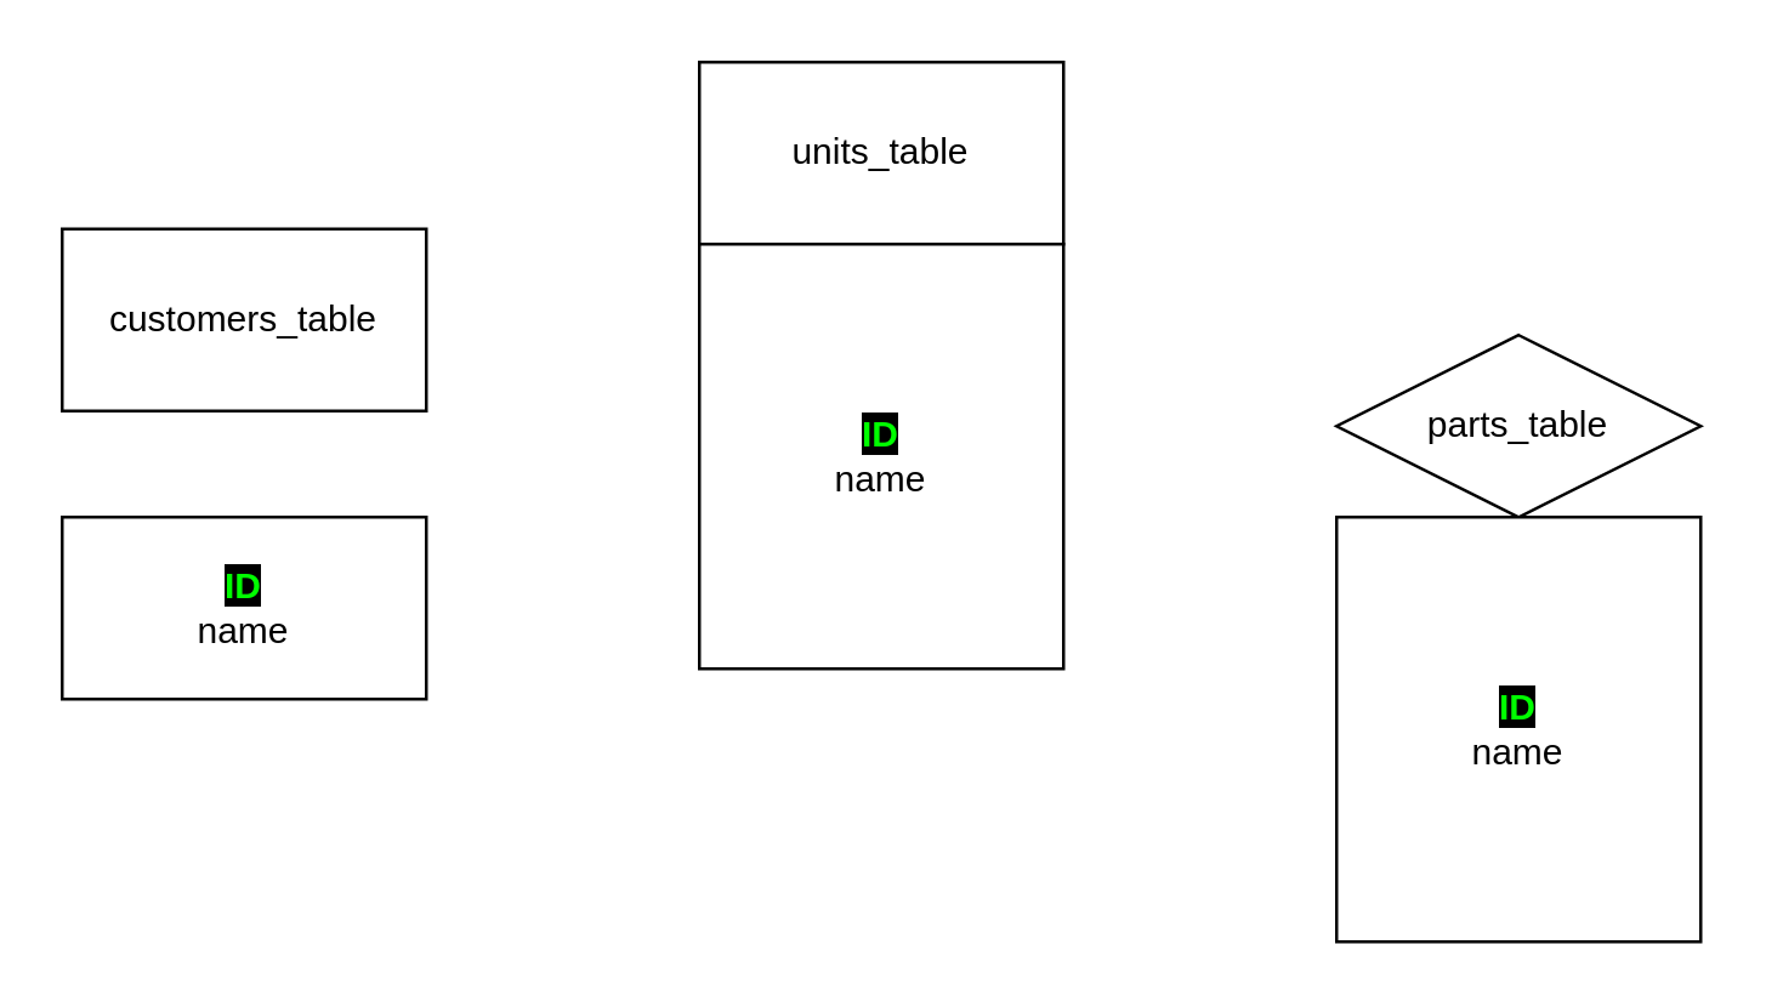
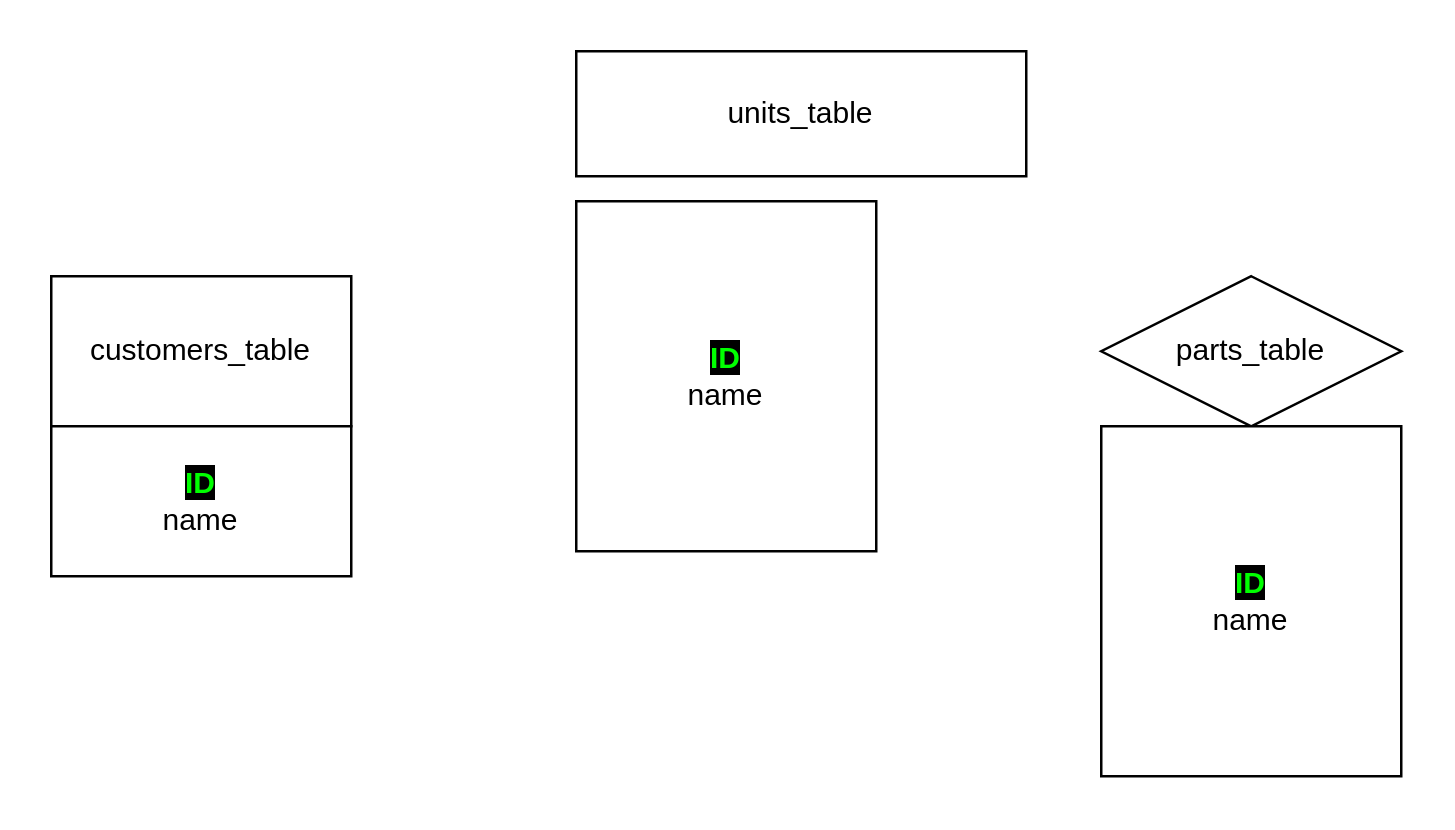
- <mxCell id="4" value="units_table" style="rounded=0;whiteSpace=wrap;html=1;" vertex="1" parent="1"><mxGeometry x="230" y="20" width="120" height="60" as="geometry" /></mxCell>
+ <mxCell id="4" value="units_table" style="rounded=0;whiteSpace=wrap;html=1;" vertex="1" parent="1"><mxGeometry x="230" y="20" width="180" height="50" as="geometry" /></mxCell>
- <mxCell id="2" value="customers_table" style="rounded=0;whiteSpace=wrap;html=1;" vertex="1" parent="1"><mxGeometry x="20" y="75" width="120" height="60" as="geometry" /></mxCell>
+ <mxCell id="2" value="customers_table" style="rounded=0;whiteSpace=wrap;html=1;" vertex="1" parent="1"><mxGeometry x="20" y="110" width="120" height="60" as="geometry" /></mxCell>
